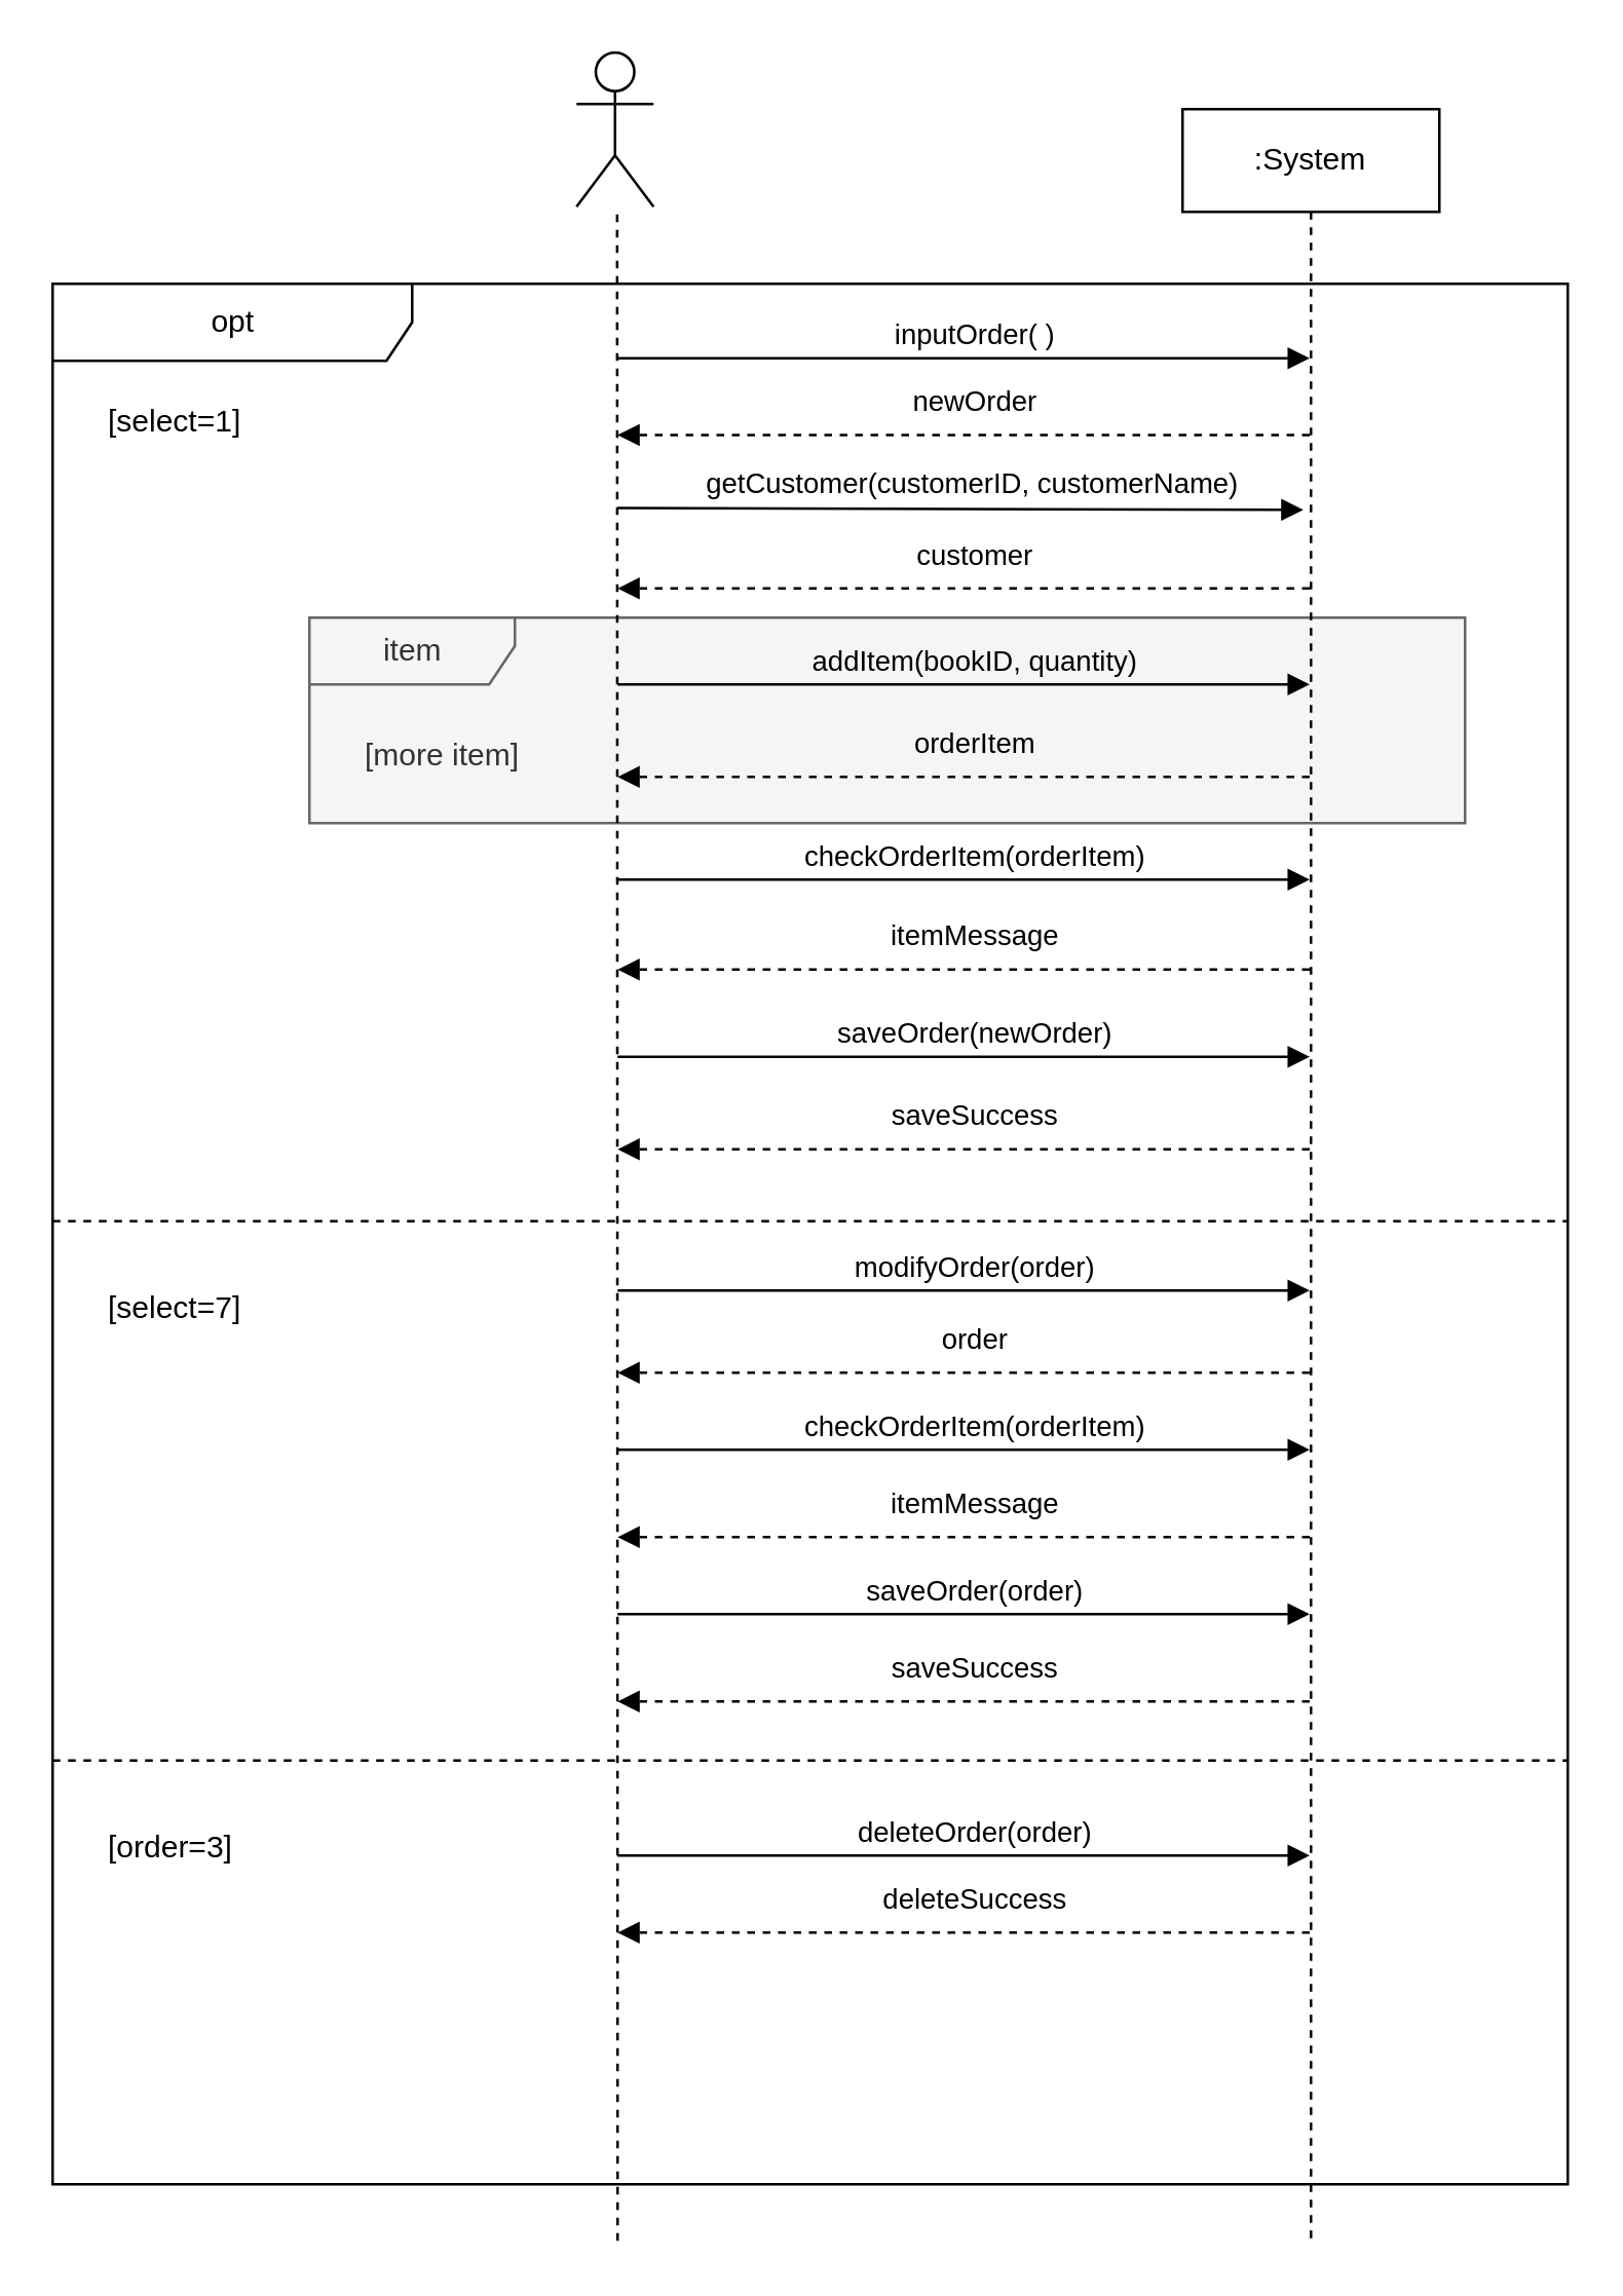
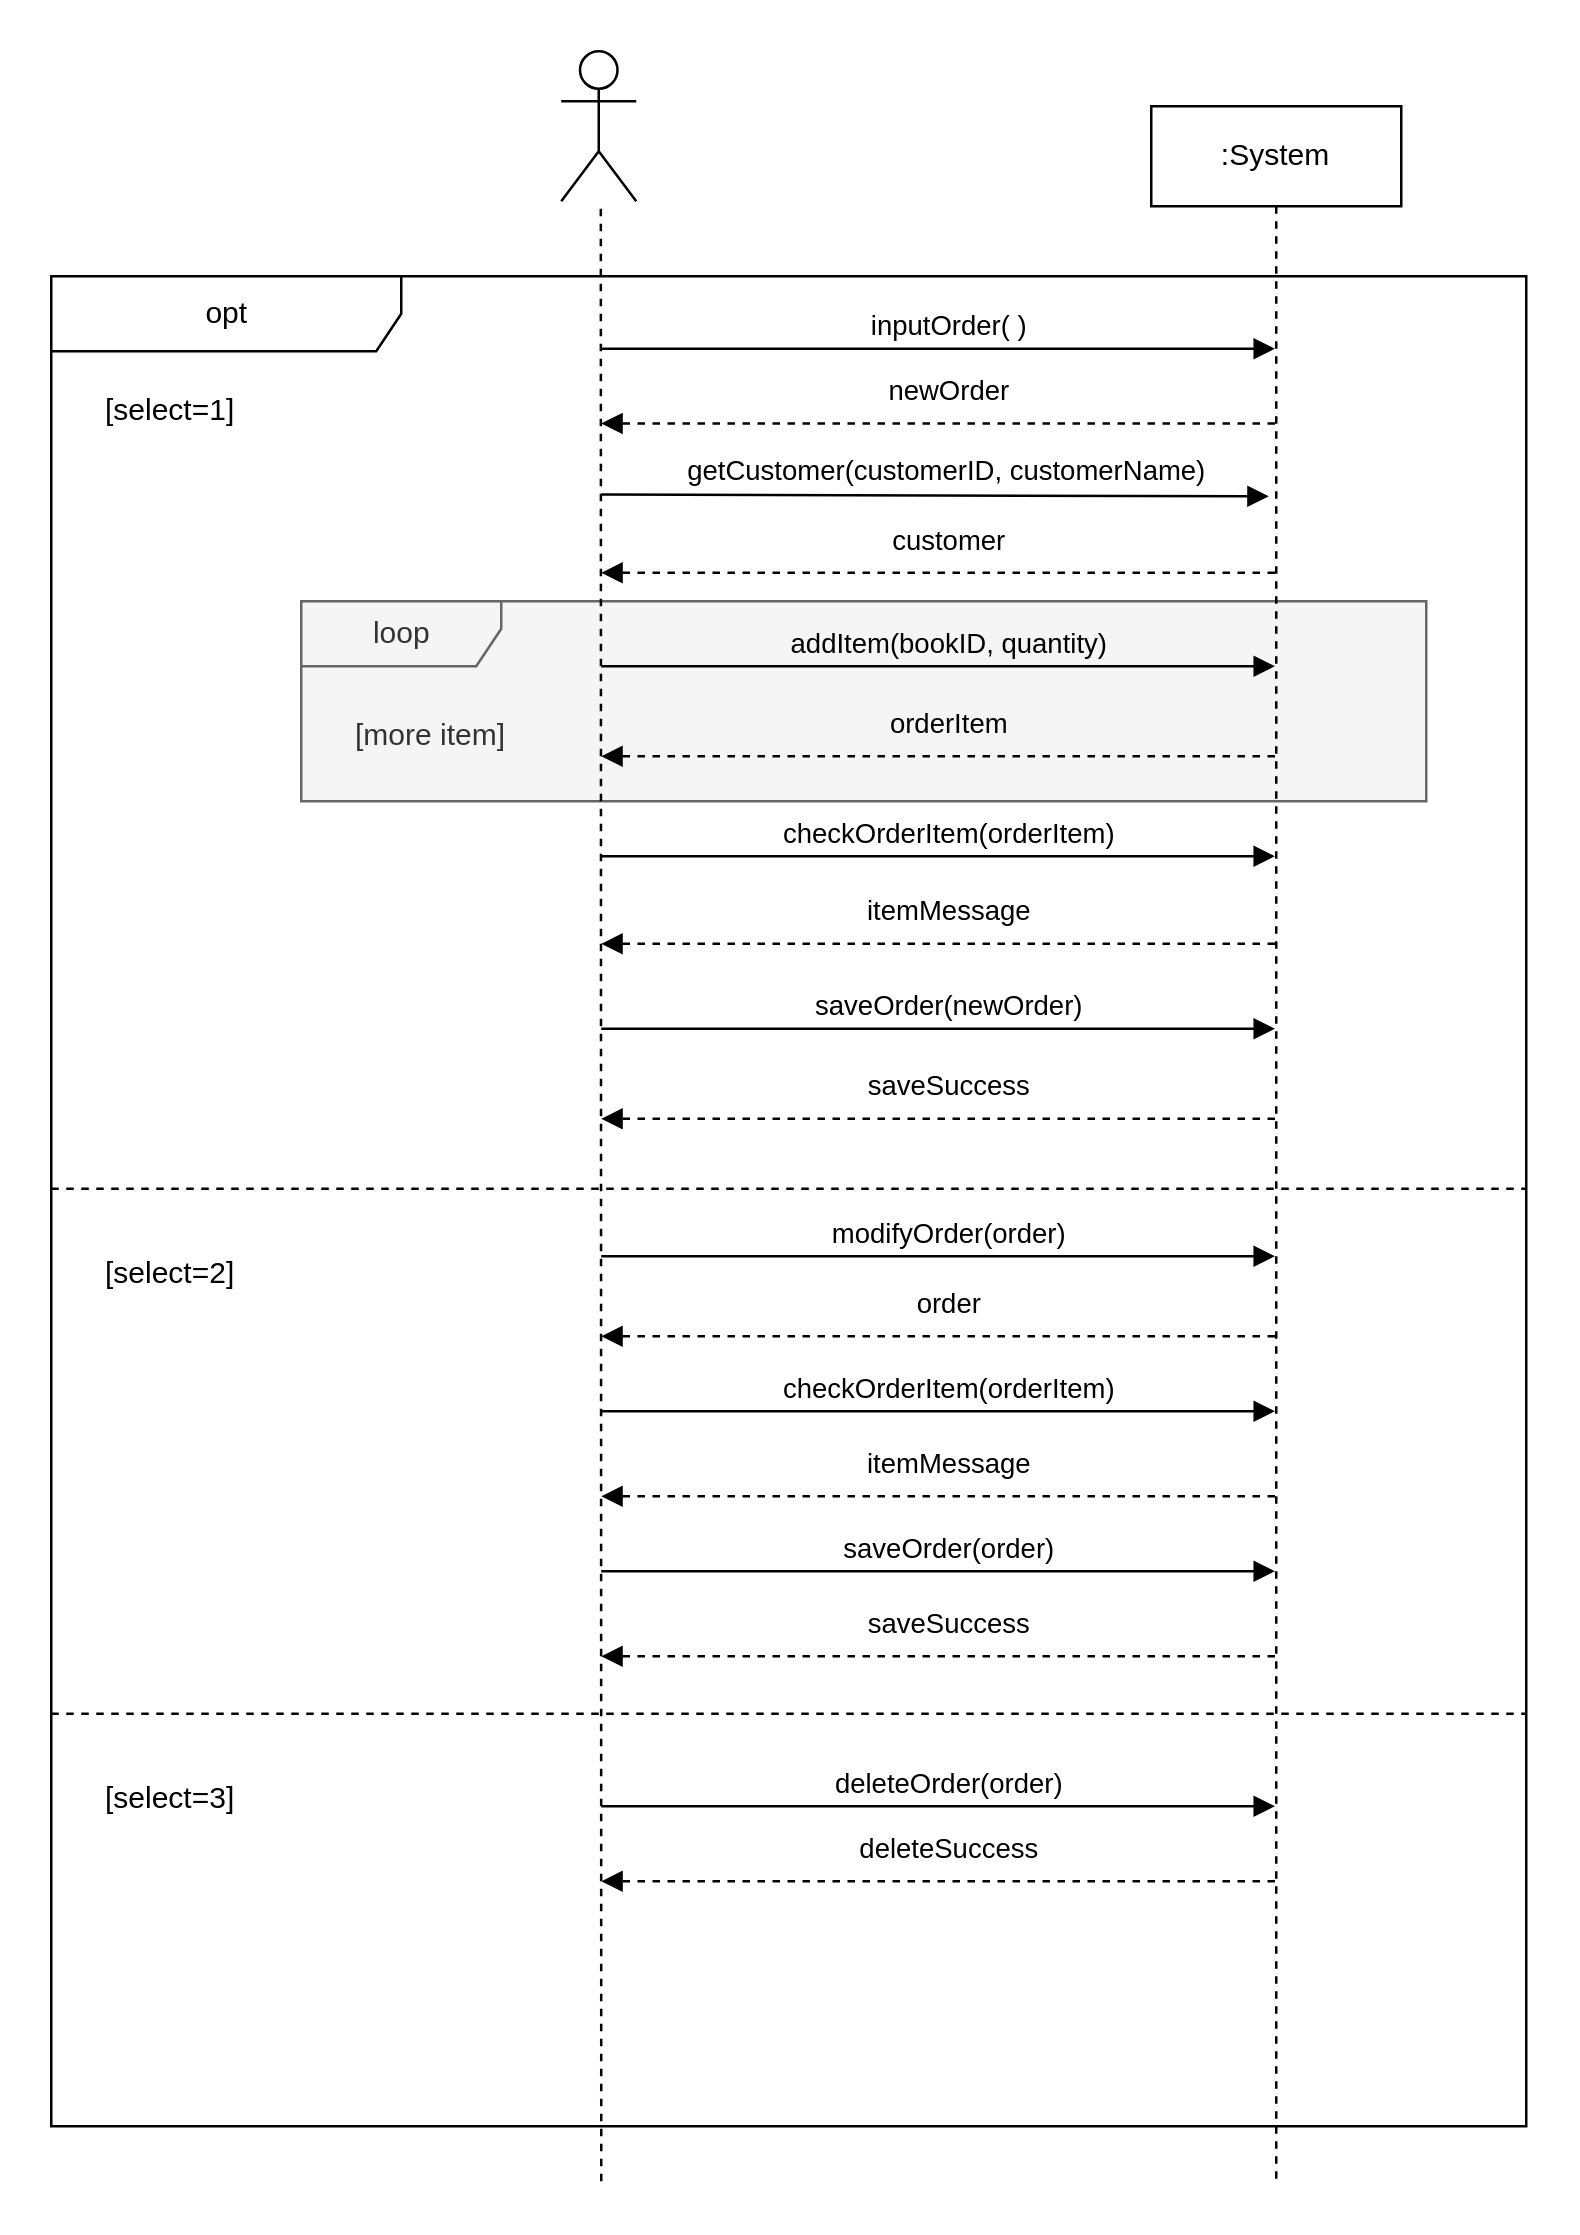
- <mxCell id="3" value="item" style="shape=umlFrame;tabWidth=110;tabHeight=30;tabPosition=left;html=1;boundedLbl=1;labelInHeader=1;width=80;height=26;fillColor=#f5f5f5;fontColor=#333333;strokeColor=#666666;swimlaneFillColor=#F5F5F5;" vertex="1" parent="2"><mxGeometry x="100" y="130" width="450" height="80" as="geometry" /></mxCell>
+ <mxCell id="3" value="loop" style="shape=umlFrame;tabWidth=110;tabHeight=30;tabPosition=left;html=1;boundedLbl=1;labelInHeader=1;width=80;height=26;fillColor=#f5f5f5;fontColor=#333333;strokeColor=#666666;swimlaneFillColor=#F5F5F5;" vertex="1" parent="2"><mxGeometry x="100" y="130" width="450" height="80" as="geometry" /></mxCell>
- <mxCell id="6" value="[select=7]" style="line;strokeWidth=1;dashed=1;labelPosition=center;verticalLabelPosition=bottom;align=left;verticalAlign=top;spacingLeft=20;spacingTop=15;" vertex="1" parent="2"><mxGeometry y="360" width="590" height="10" as="geometry" /></mxCell>
+ <mxCell id="6" value="[select=2]" style="line;strokeWidth=1;dashed=1;labelPosition=center;verticalLabelPosition=bottom;align=left;verticalAlign=top;spacingLeft=20;spacingTop=15;" vertex="1" parent="2"><mxGeometry y="360" width="590" height="10" as="geometry" /></mxCell>
- <mxCell id="7" value="[order=3]" style="line;strokeWidth=1;dashed=1;labelPosition=center;verticalLabelPosition=bottom;align=left;verticalAlign=top;spacingLeft=20;spacingTop=15;" vertex="1" parent="2"><mxGeometry y="570" width="590" height="10" as="geometry" /></mxCell>
+ <mxCell id="7" value="[select=3]" style="line;strokeWidth=1;dashed=1;labelPosition=center;verticalLabelPosition=bottom;align=left;verticalAlign=top;spacingLeft=20;spacingTop=15;" vertex="1" parent="2"><mxGeometry y="570" width="590" height="10" as="geometry" /></mxCell>
